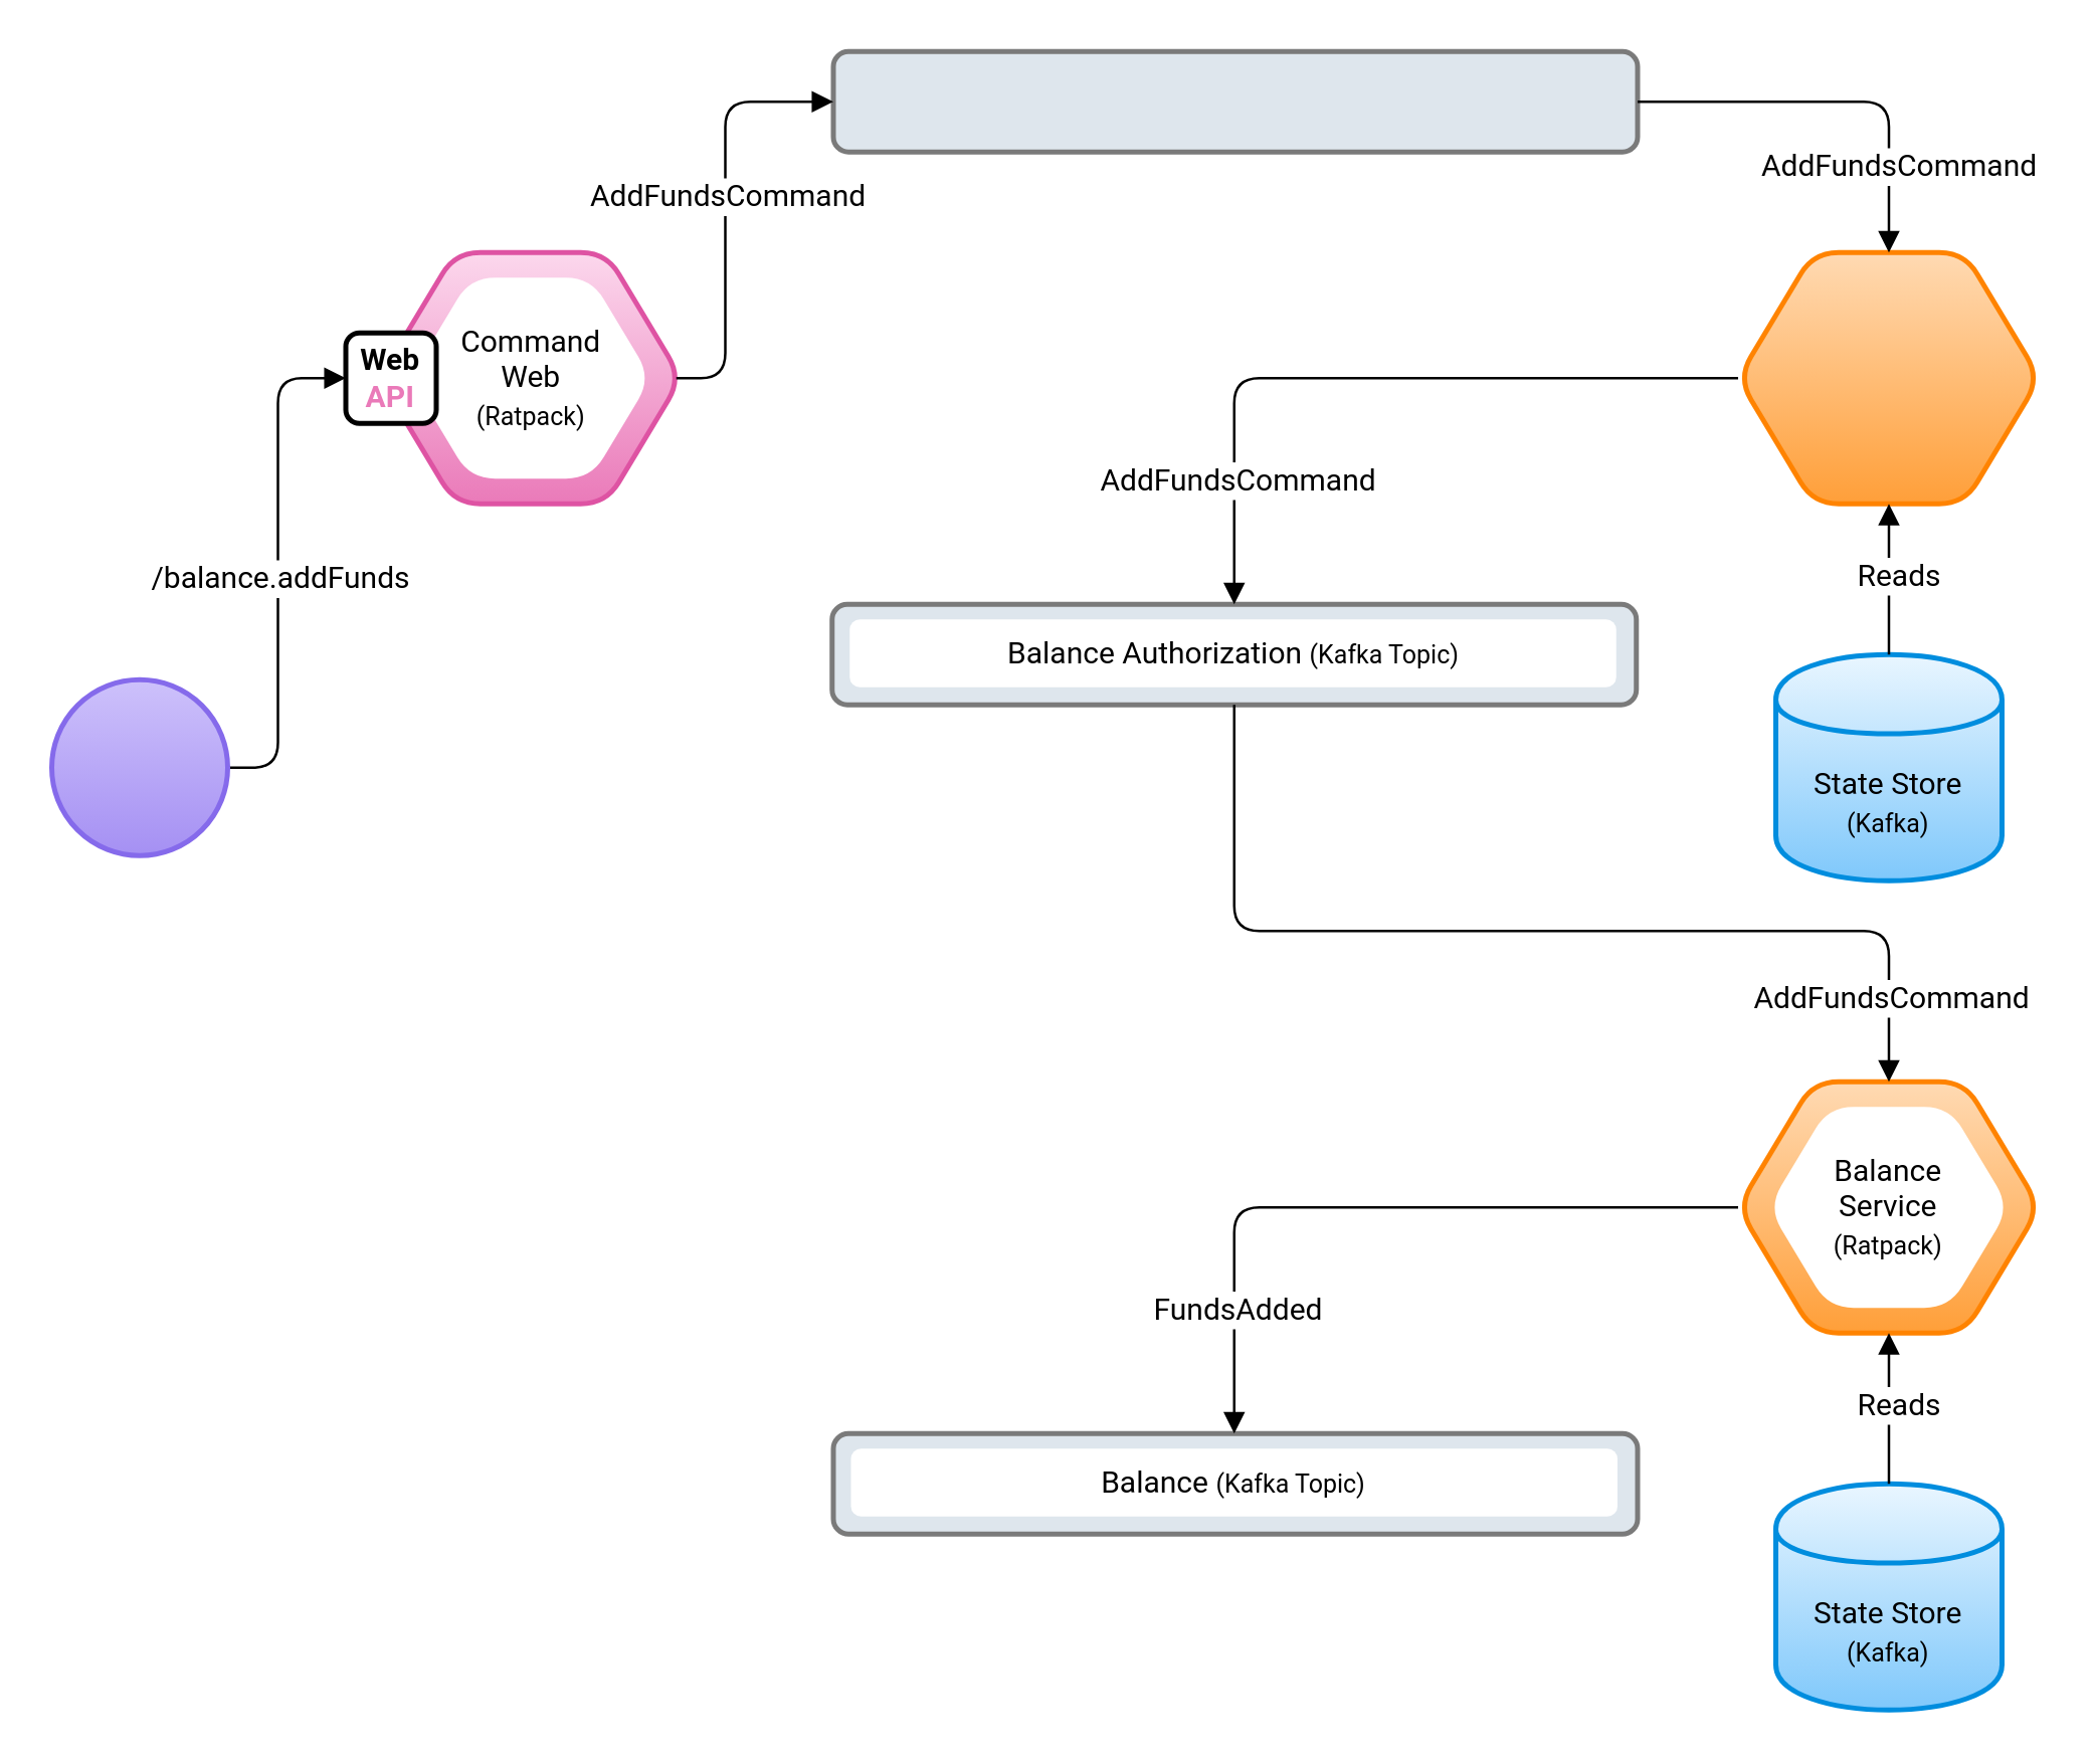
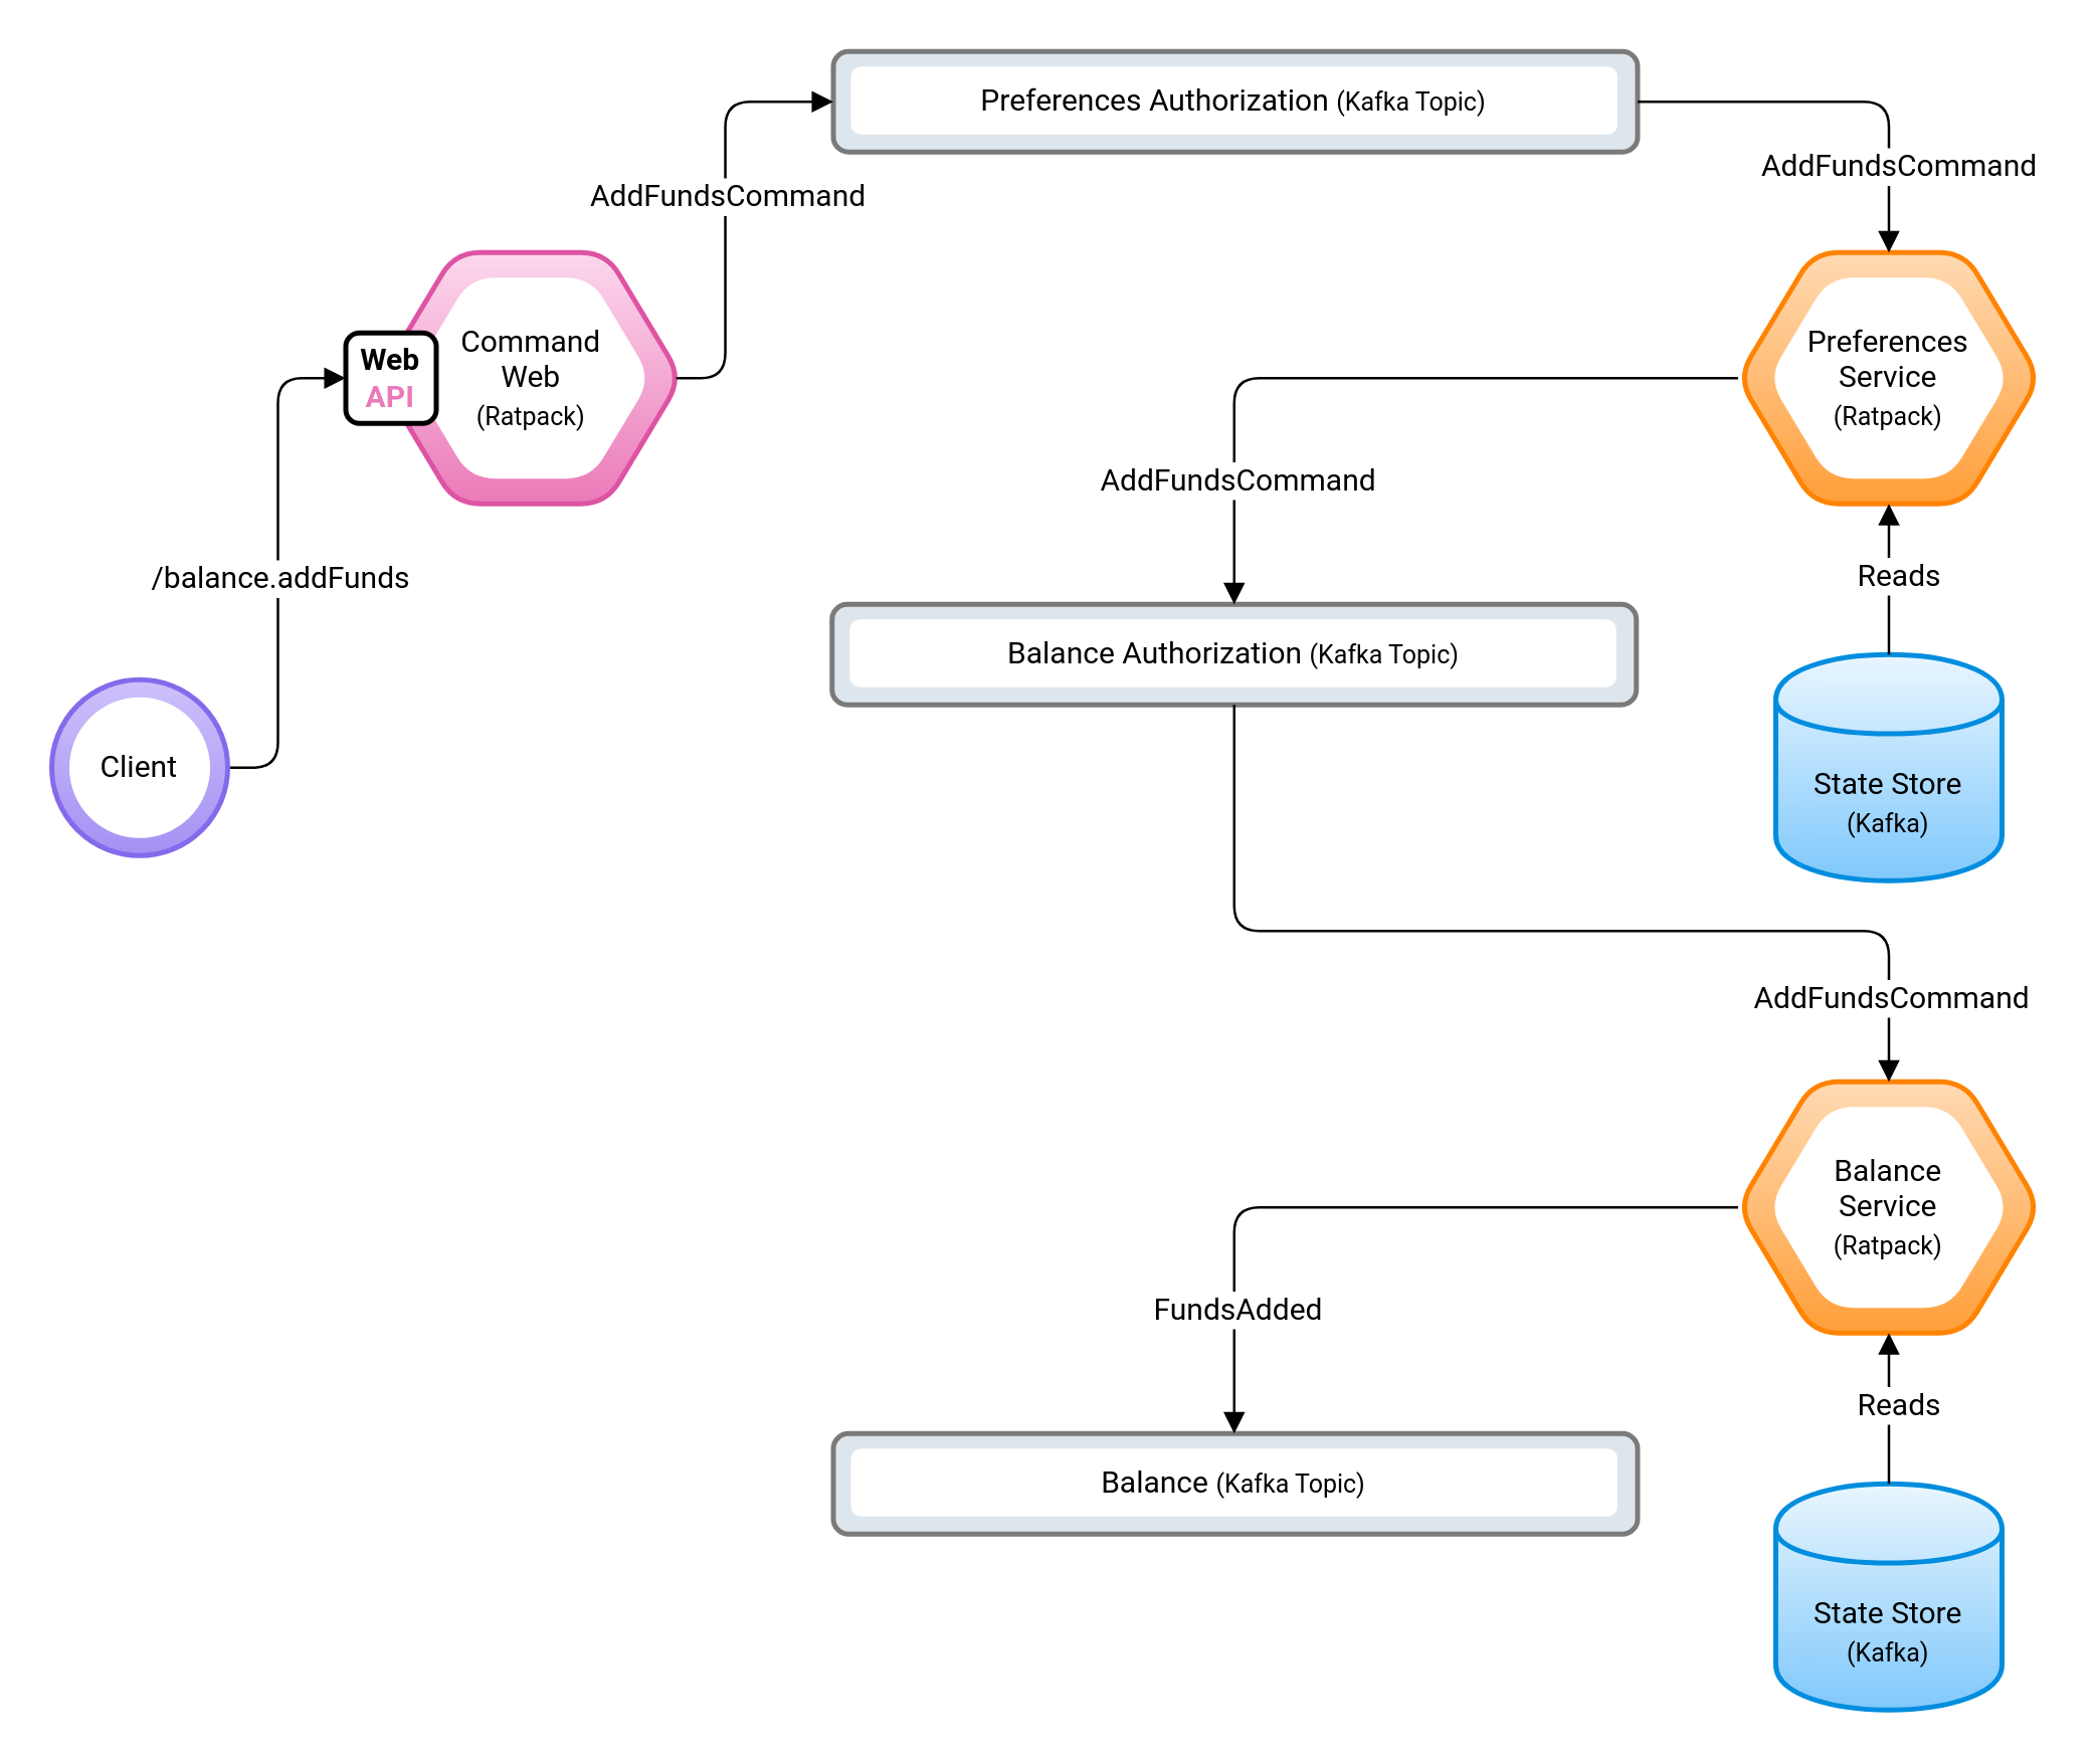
+ <mxCell id="14" value="&lt;font face=&quot;Roboto&quot;&gt;Preferences Authorization &lt;font style=&quot;font-size: 10px&quot;&gt;(Kafka Topic)&lt;/font&gt;&lt;/font&gt;" style="rounded=1;whiteSpace=wrap;html=1;strokeWidth=1;fillColor=#FFFFFF;gradientColor=none;dashed=1;perimeterSpacing=0;strokeColor=none;" parent="1" vertex="1"><mxGeometry x="338" y="26" width="305" height="27" as="geometry" /></mxCell>
+ <mxCell id="3" value="Preferences&lt;br&gt;Service&lt;br&gt;&lt;font style=&quot;font-size: 10px&quot;&gt;(Ratpack)&lt;/font&gt;" style="shape=hexagon;perimeter=hexagonPerimeter2;whiteSpace=wrap;html=1;strokeWidth=1;fillColor=#FFFFFF;gradientColor=#FFFFFF;dashed=1;fontFamily=Roboto;FType=g;rounded=1;comic=0;strokeColor=none;" parent="1" vertex="1"><mxGeometry x="703" y="110" width="96" height="80" as="geometry" /></mxCell>
+ <mxCell id="12" value="&lt;font face=&quot;Roboto&quot;&gt;Client&lt;/font&gt;" style="ellipse;whiteSpace=wrap;html=1;aspect=fixed;rounded=1;shadow=0;comic=0;strokeColor=none;strokeWidth=1;fillColor=#FFF;gradientColor=none;" parent="1" vertex="1"><mxGeometry x="27" y="277" width="56" height="56" as="geometry" /></mxCell>
